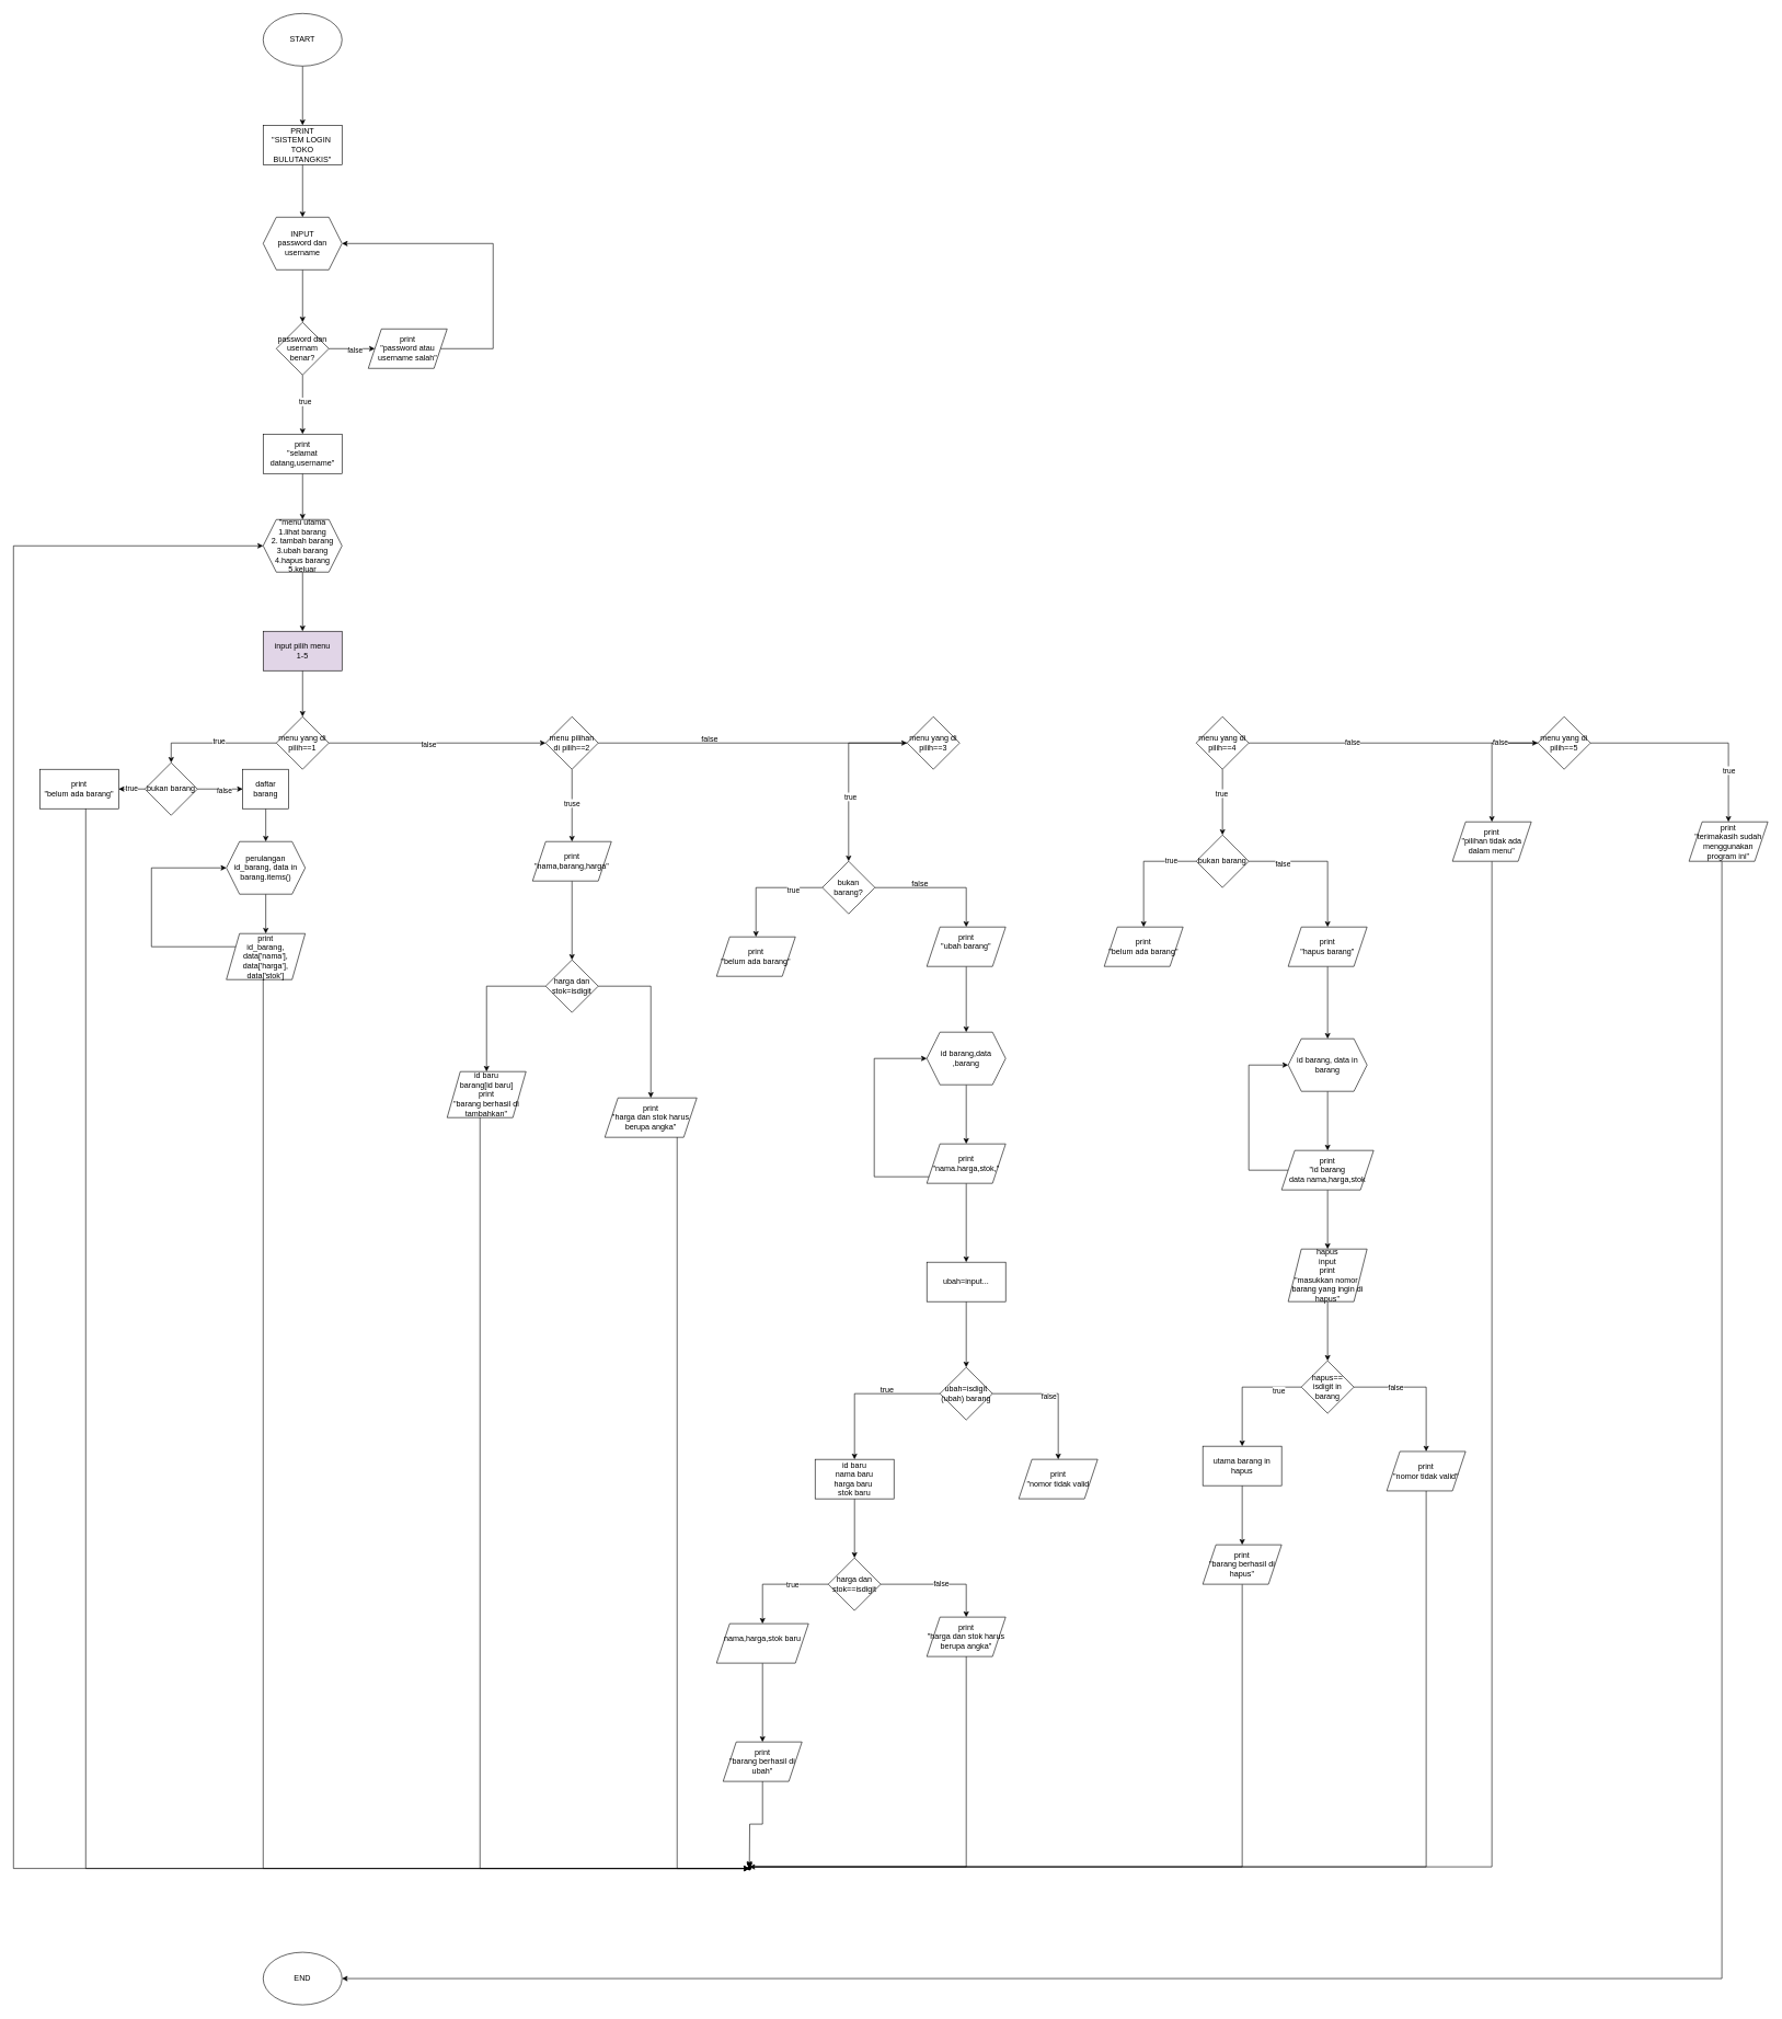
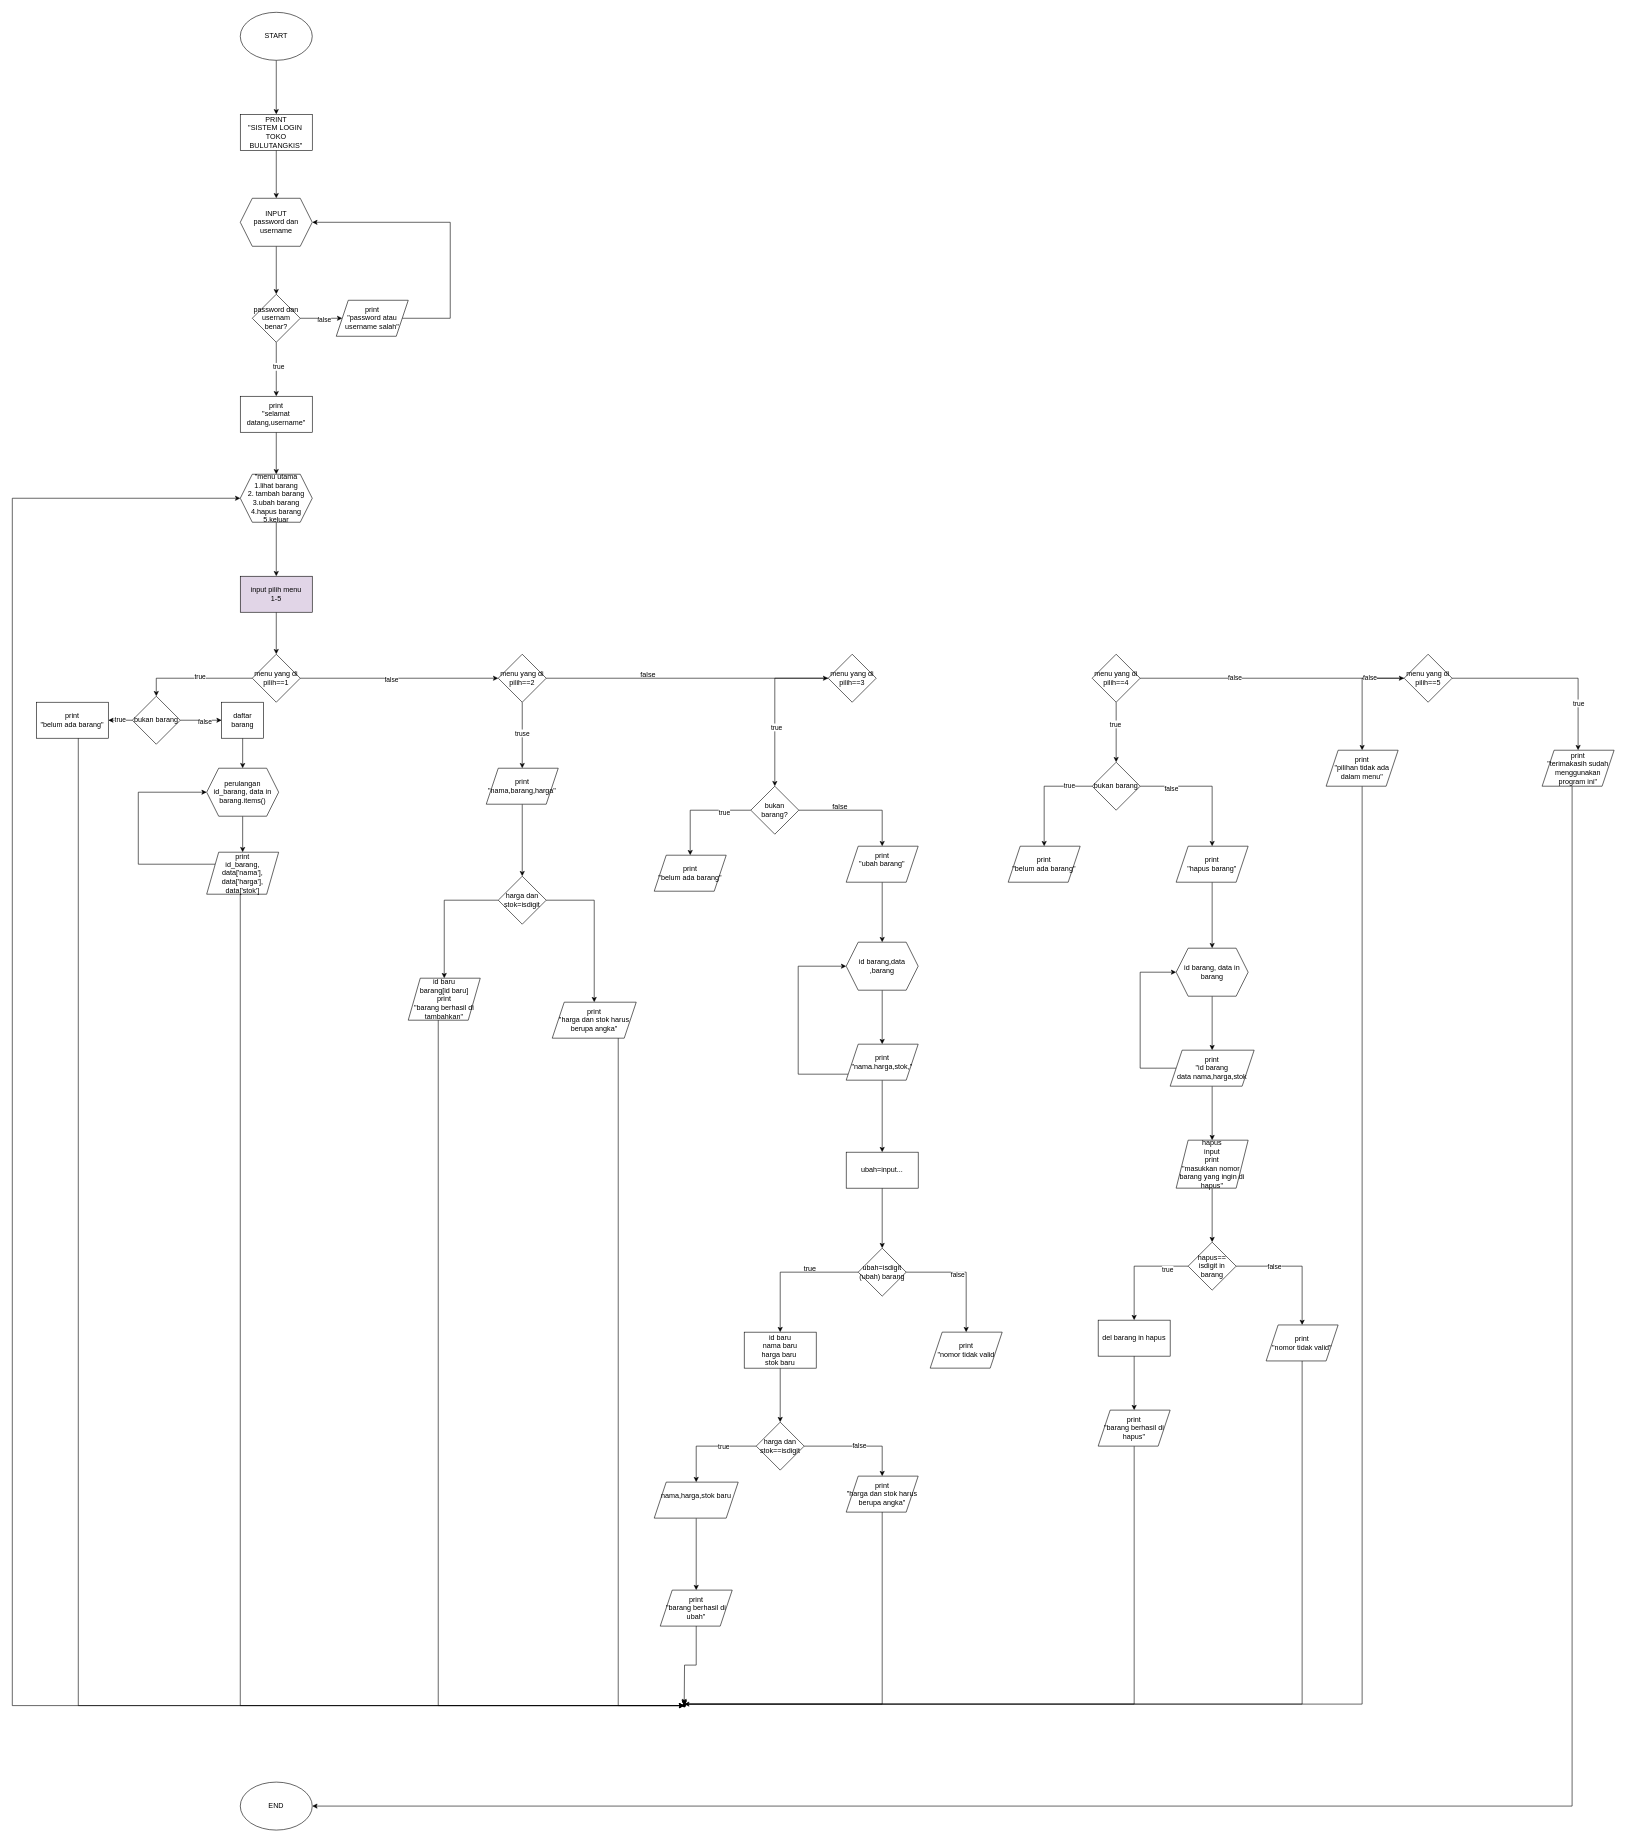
- <mxCell id="41" value="menu pilihan di pilih==2" style="rhombus;whiteSpace=wrap;html=1;" vertex="1" parent="1"><mxGeometry x="830" y="1090" width="80" height="80" as="geometry" /></mxCell>
+ <mxCell id="41" value="menu yang di pilih==2" style="rhombus;whiteSpace=wrap;html=1;" vertex="1" parent="1"><mxGeometry x="830" y="1090" width="80" height="80" as="geometry" /></mxCell>
- <mxCell id="109" value="utama barang in hapus" style="whiteSpace=wrap;html=1;" vertex="1" parent="1"><mxGeometry x="1830" y="2200" width="120" height="60" as="geometry" /></mxCell>
+ <mxCell id="109" value="del barang in hapus" style="whiteSpace=wrap;html=1;" vertex="1" parent="1"><mxGeometry x="1830" y="2200" width="120" height="60" as="geometry" /></mxCell>
